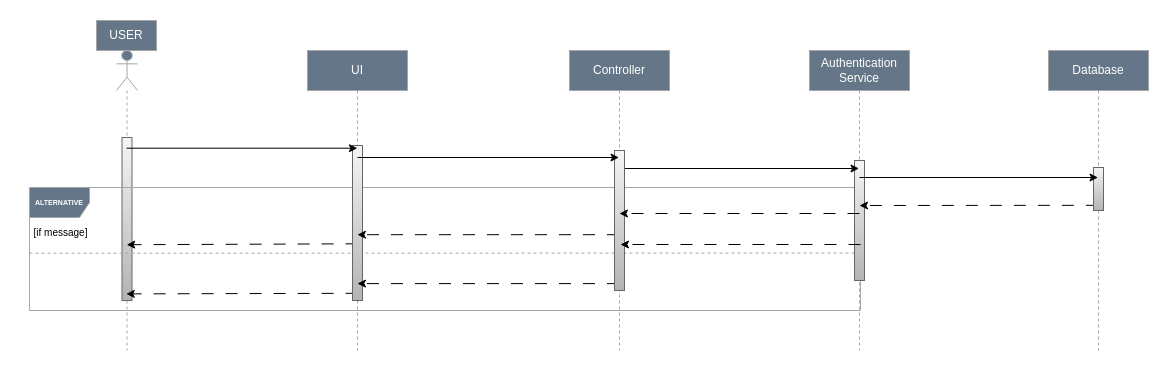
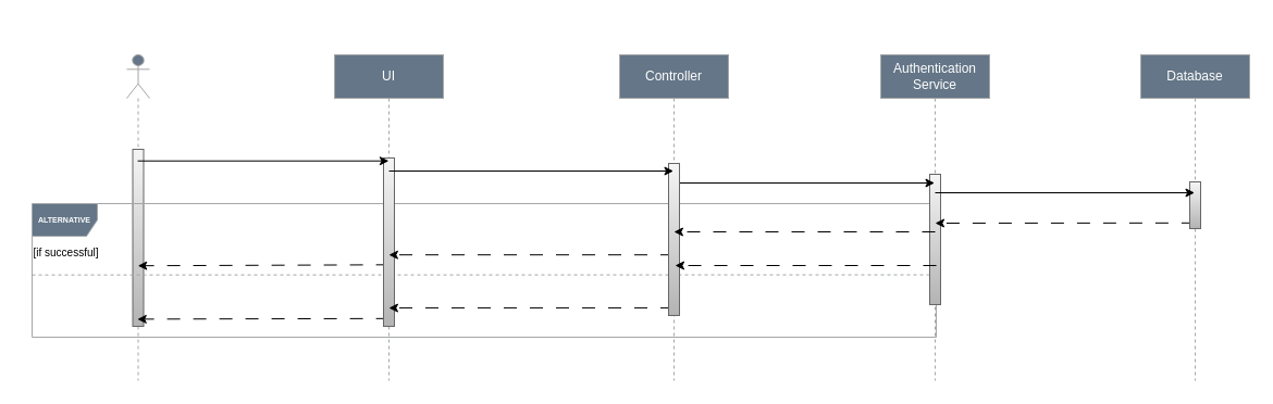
- <mxCell id="9" value="USER" style="text;html=1;align=center;verticalAlign=middle;whiteSpace=wrap;rounded=0;fillColor=#647687;fontColor=#ffffff;strokeColor=#a4a6a8;" parent="2" vertex="1"><mxGeometry x="76" width="60" height="30" as="geometry" /></mxCell>
- <mxCell id="16" value="&lt;font style=&quot;font-size: 10px;&quot;&gt;[if message]&lt;/font&gt;" style="text;html=1;align=center;verticalAlign=middle;resizable=0;points=[];autosize=1;strokeColor=none;fillColor=none;" parent="2" vertex="1"><mxGeometry y="197" width="80" height="30" as="geometry" /></mxCell>
+ <mxCell id="16" value="&lt;font style=&quot;font-size: 10px;&quot;&gt;[if successful]&lt;/font&gt;" style="text;html=1;align=center;verticalAlign=middle;resizable=0;points=[];autosize=1;strokeColor=none;fillColor=none;" parent="2" vertex="1"><mxGeometry y="197" width="80" height="30" as="geometry" /></mxCell>
